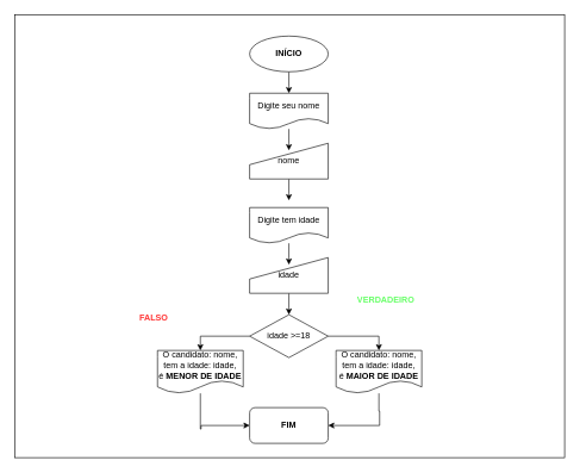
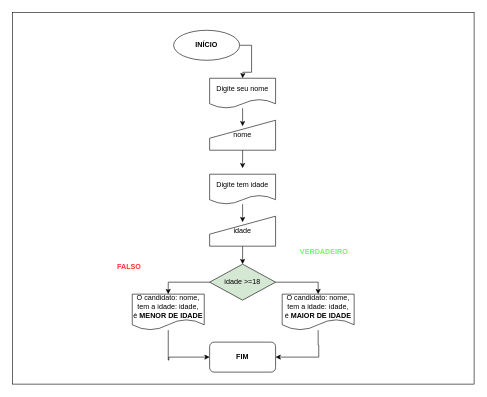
- <mxCell id="4" value="&lt;b&gt;INÍCIO&lt;/b&gt;" style="ellipse;whiteSpace=wrap;html=1;" vertex="1" parent="1"><mxGeometry x="349" y="50" width="110" height="50" as="geometry" /></mxCell>
+ <mxCell id="4" value="&lt;b&gt;INÍCIO&lt;/b&gt;" style="ellipse;whiteSpace=wrap;html=1;" vertex="1" parent="1"><mxGeometry x="289" y="50" width="110" height="50" as="geometry" /></mxCell>
- <mxCell id="15" value="idade &amp;gt;=18" style="rhombus;whiteSpace=wrap;html=1;" vertex="1" parent="1"><mxGeometry x="349" y="440" width="110" height="60" as="geometry" /></mxCell>
+ <mxCell id="15" value="idade &amp;gt;=18" style="rhombus;whiteSpace=wrap;html=1;fillColor=#d5e8d4;" vertex="1" parent="1"><mxGeometry x="349" y="440" width="110" height="60" as="geometry" /></mxCell>
